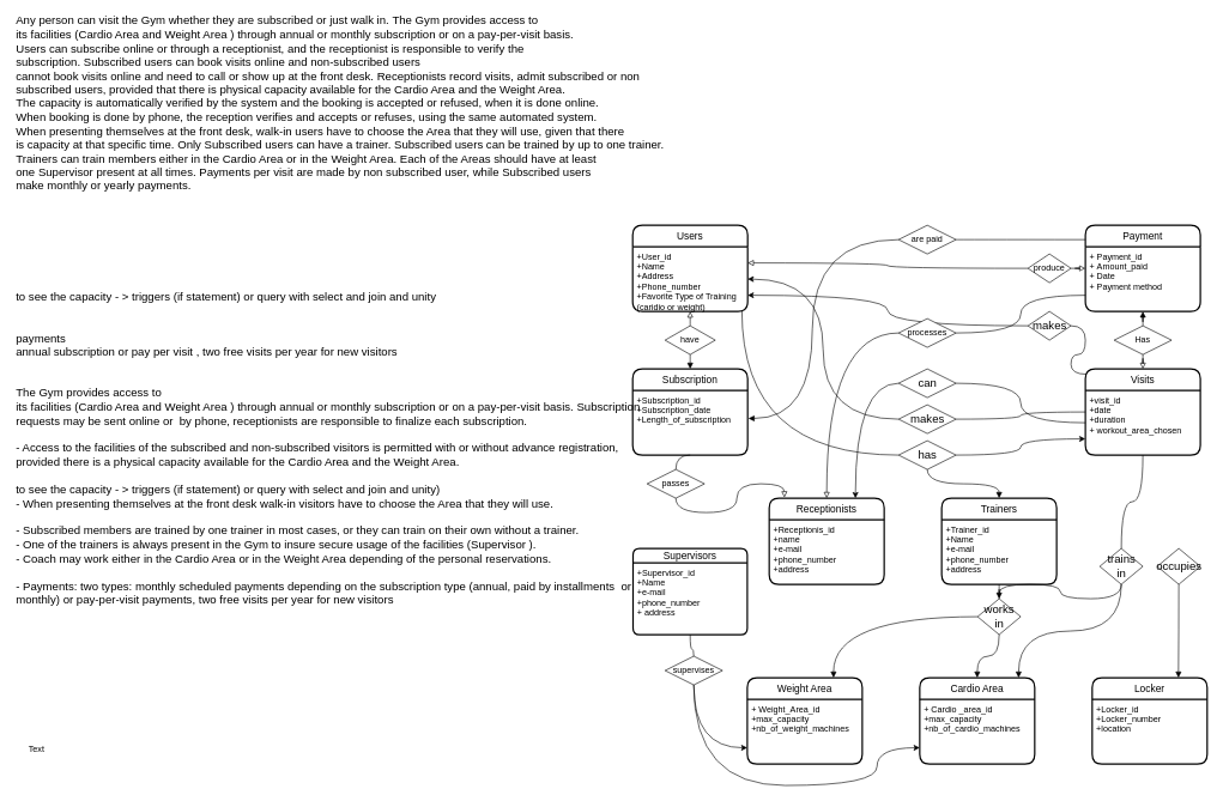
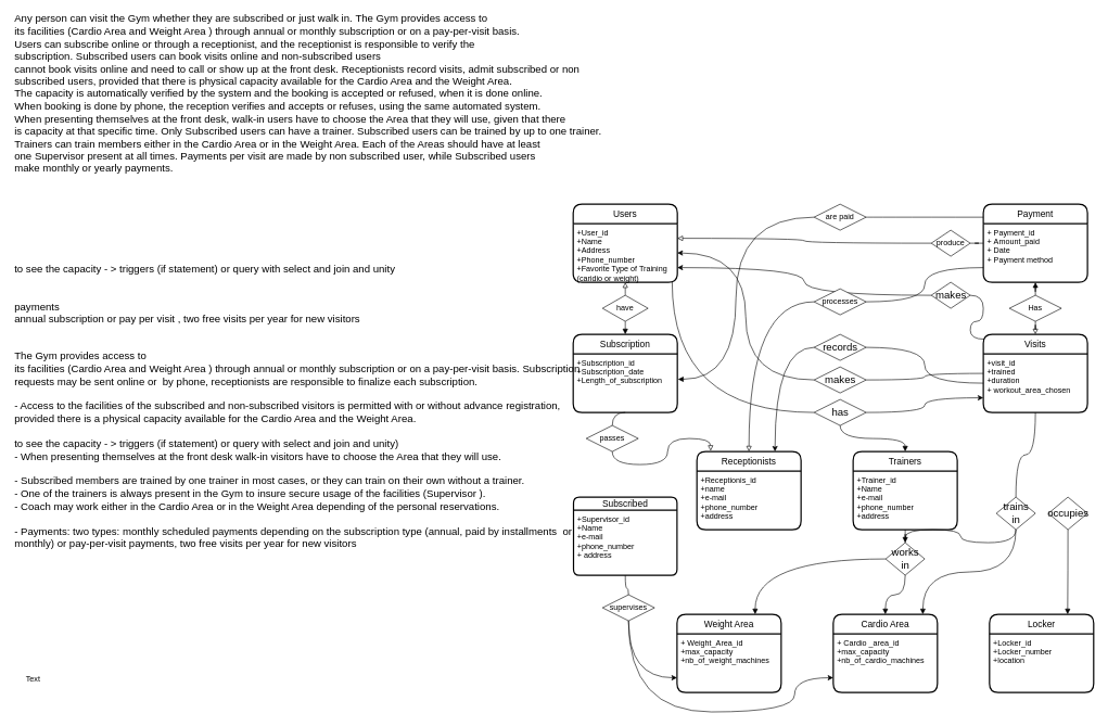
- <mxCell id="60" value="" style="edgeStyle=orthogonalEdgeStyle;curved=1;orthogonalLoop=1;jettySize=auto;html=1;endArrow=block;endFill=0;startArrow=none;startFill=0;exitX=1;exitY=0.5;exitDx=0;exitDy=0;" parent="1" source="61" target="39" edge="1"><mxGeometry relative="1" as="geometry"><Array as="points" /><mxPoint x="1390" y="260.067" as="sourcePoint" /><mxPoint x="1600" y="370" as="targetPoint" /></mxGeometry></mxCell>
+ <mxCell id="60" value="" style="edgeStyle=orthogonalEdgeStyle;curved=1;orthogonalLoop=1;jettySize=auto;html=1;endArrow=none;endFill=0;startArrow=none;startFill=0;exitX=1;exitY=0.5;exitDx=0;exitDy=0;" parent="1" source="61" target="39" edge="1"><mxGeometry relative="1" as="geometry"><Array as="points" /><mxPoint x="1390" y="260.067" as="sourcePoint" /><mxPoint x="1600" y="370" as="targetPoint" /></mxGeometry></mxCell>
- <mxCell id="63" value="can" style="shape=rhombus;html=1;dashed=0;whitespace=wrap;perimeter=rhombusPerimeter;fontSize=16;" parent="1" vertex="1"><mxGeometry x="1250" y="400" width="80" height="40" as="geometry" /></mxCell>
+ <mxCell id="63" value="records" style="shape=rhombus;html=1;dashed=0;whitespace=wrap;perimeter=rhombusPerimeter;fontSize=16;" parent="1" vertex="1"><mxGeometry x="1250" y="400" width="80" height="40" as="geometry" /></mxCell>
- <mxCell id="30" value="+visit_id&#10;+date&#10;+duration&#10;+ workout_area_chosen&#10;" style="align=left;strokeColor=none;fillColor=none;spacingLeft=4;fontSize=12;verticalAlign=top;resizable=0;rotatable=0;part=1;" parent="29" vertex="1"><mxGeometry y="30" width="160" height="90" as="geometry" /></mxCell>
+ <mxCell id="30" value="+visit_id&#10;+trained&#10;+duration&#10;+ workout_area_chosen&#10;" style="align=left;strokeColor=none;fillColor=none;spacingLeft=4;fontSize=12;verticalAlign=top;resizable=0;rotatable=0;part=1;" parent="29" vertex="1"><mxGeometry y="30" width="160" height="90" as="geometry" /></mxCell>
- <mxCell id="9" value="Supervisors" style="swimlane;childLayout=stackLayout;horizontal=1;startSize=20;horizontalStack=0;rounded=1;fontSize=14;fontStyle=0;strokeWidth=2;resizeParent=0;resizeLast=1;shadow=0;dashed=0;align=center;" parent="1" vertex="1"><mxGeometry x="880.5" y="650" width="159" height="120" as="geometry" /></mxCell>
+ <mxCell id="9" value="Subscribed" style="swimlane;childLayout=stackLayout;horizontal=1;startSize=20;horizontalStack=0;rounded=1;fontSize=14;fontStyle=0;strokeWidth=2;resizeParent=0;resizeLast=1;shadow=0;dashed=0;align=center;" parent="1" vertex="1"><mxGeometry x="880.5" y="650" width="159" height="120" as="geometry" /></mxCell>
